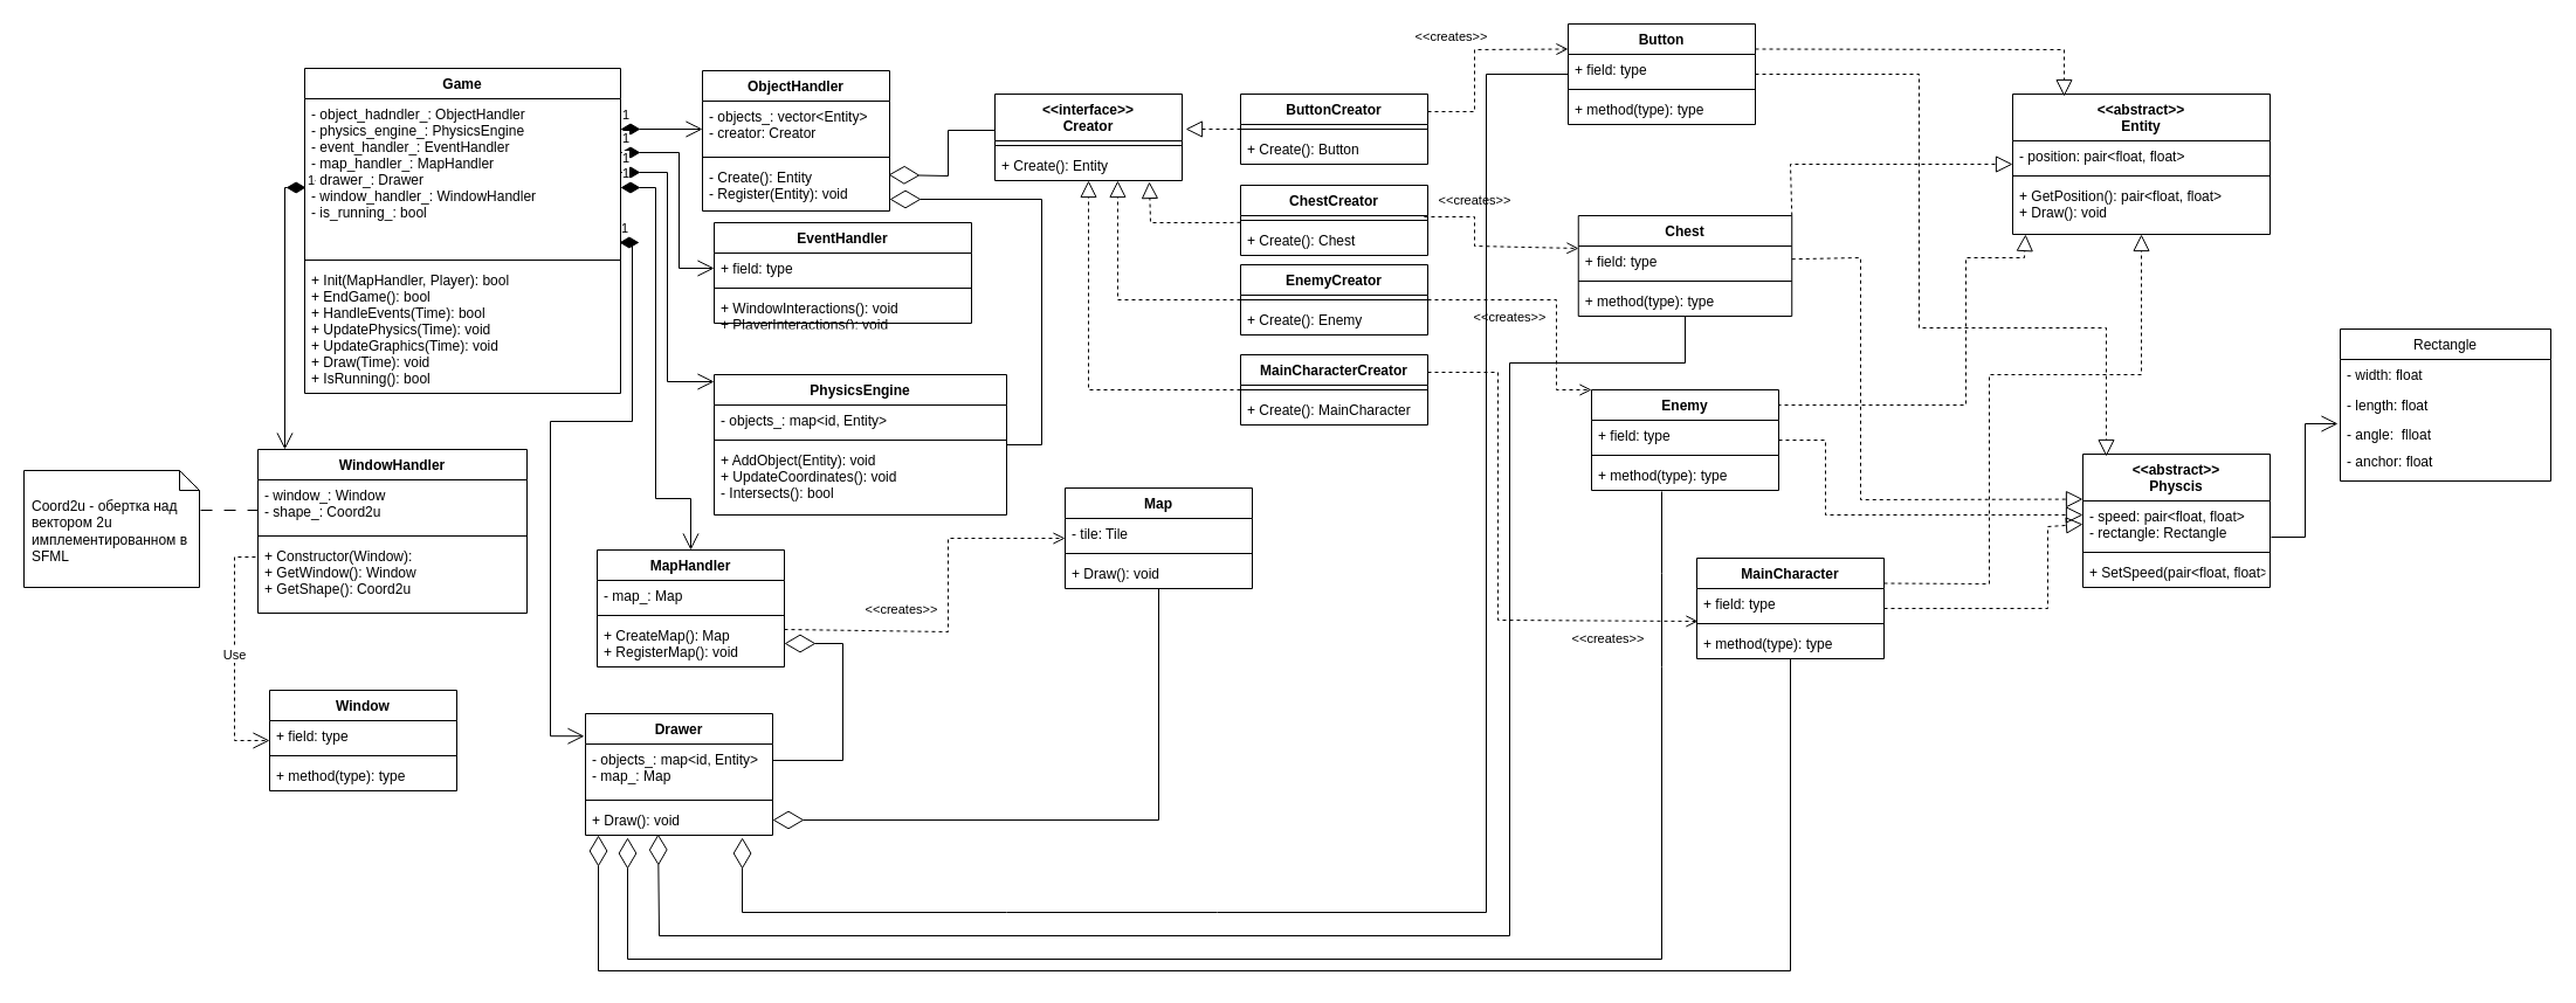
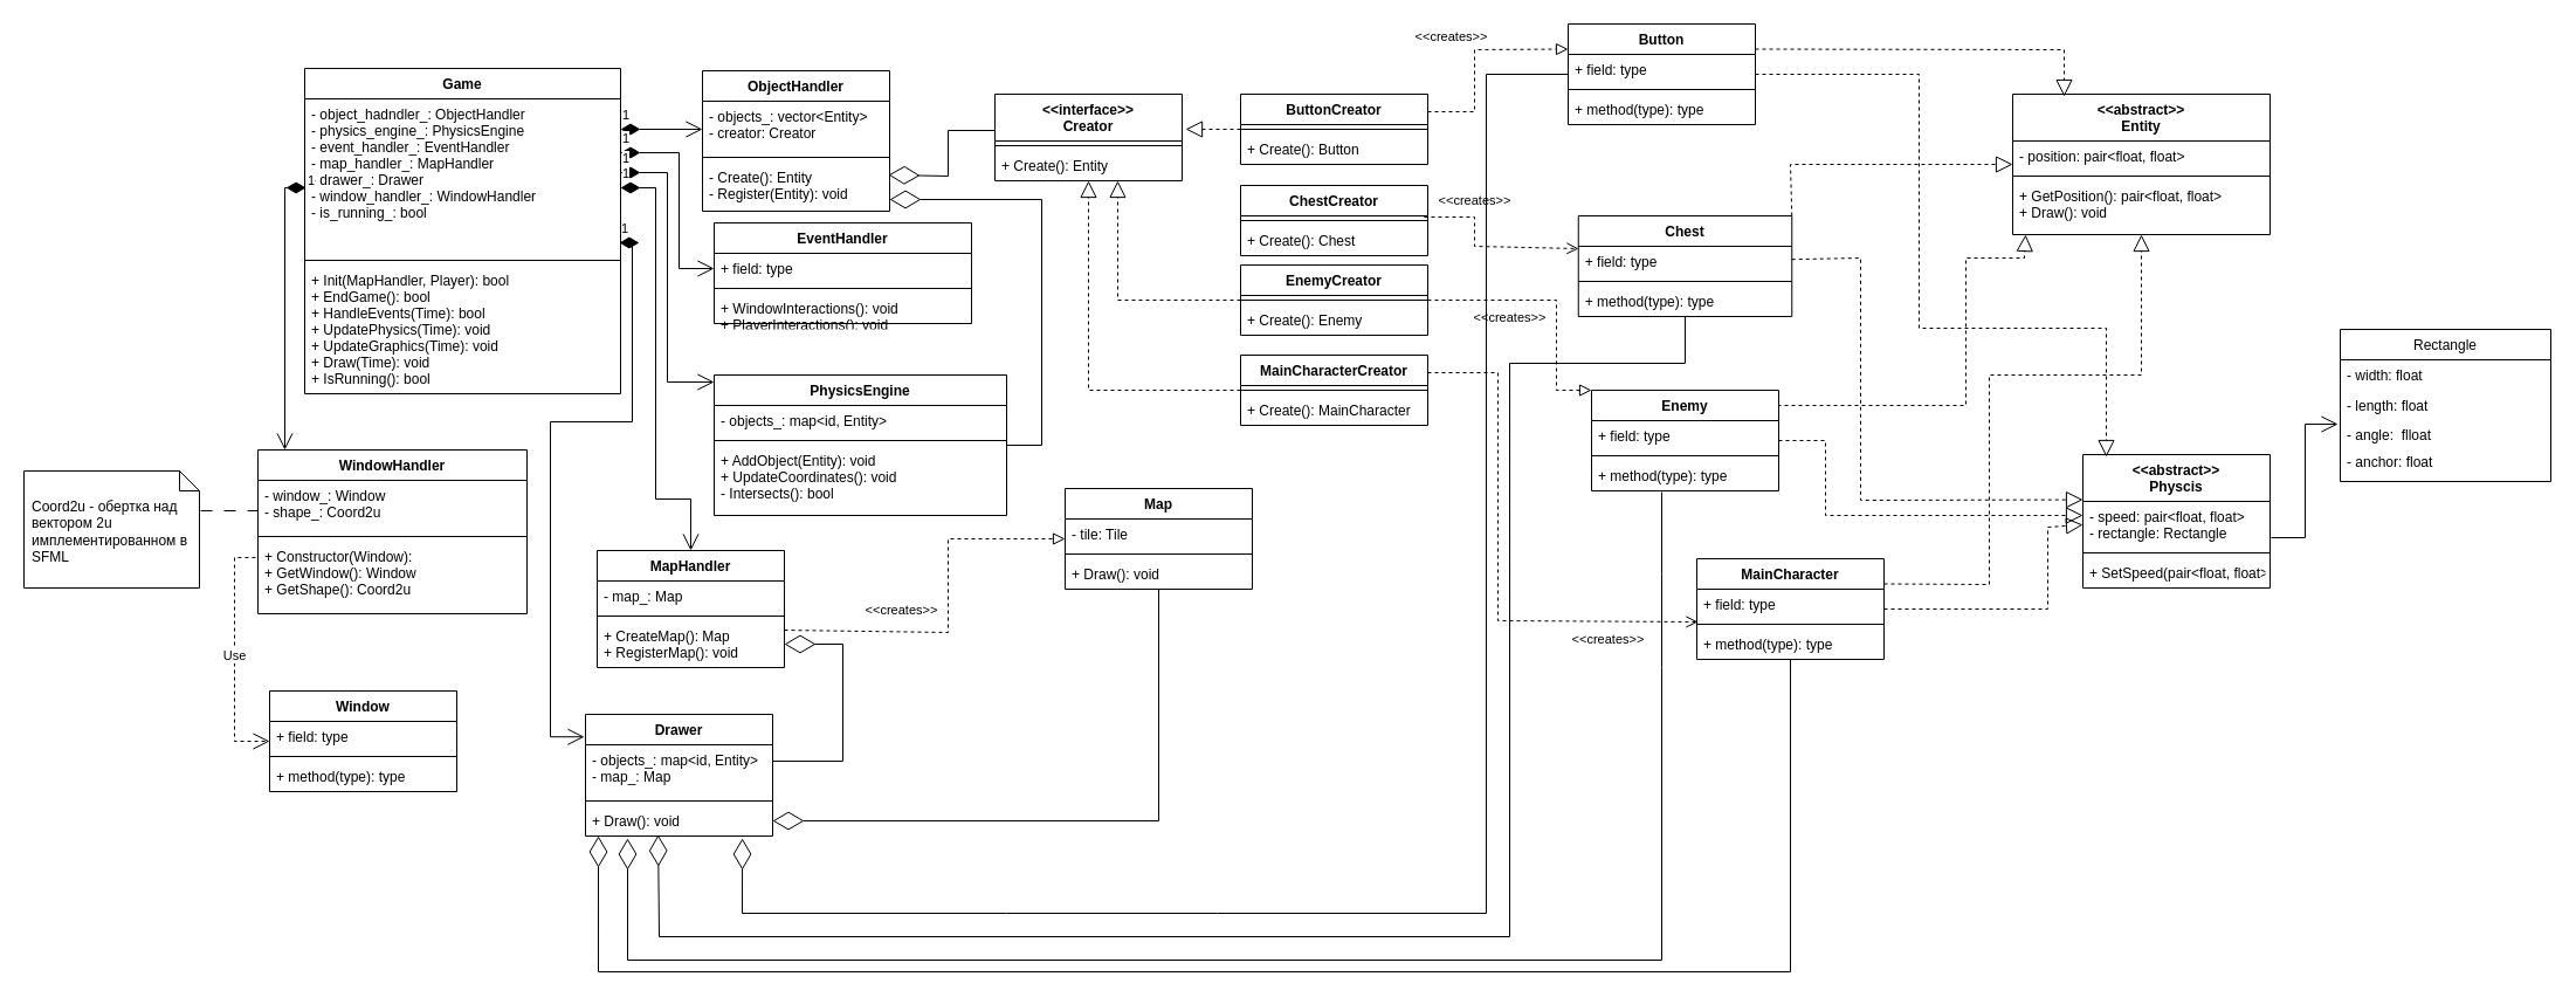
- <mxCell id="44" value="&amp;lt;&amp;lt;creates&amp;gt;&amp;gt;" style="endArrow=open;startArrow=none;endFill=0;startFill=0;endSize=8;html=1;verticalAlign=bottom;dashed=1;labelBackgroundColor=none;rounded=0;exitX=1;exitY=0.25;exitDx=0;exitDy=0;entryX=0;entryY=0.25;entryDx=0;entryDy=0;" edge="1" parent="1" source="29" target="101"><mxGeometry x="0.075" y="20" width="160" relative="1" as="geometry"><mxPoint x="1120" y="500" as="sourcePoint" /><mxPoint x="1312.5" y="84.909" as="targetPoint" /><Array as="points"><mxPoint x="1260" y="95" /><mxPoint x="1260" y="42" /></Array><mxPoint x="-20" y="18" as="offset" /></mxGeometry></mxCell>
+ <mxCell id="44" value="&amp;lt;&amp;lt;creates&amp;gt;&amp;gt;" style="endArrow=block;startArrow=none;endFill=0;startFill=0;endSize=8;html=1;verticalAlign=bottom;dashed=1;labelBackgroundColor=none;rounded=0;exitX=1;exitY=0.25;exitDx=0;exitDy=0;entryX=0;entryY=0.25;entryDx=0;entryDy=0;" edge="1" parent="1" source="29" target="101"><mxGeometry x="0.075" y="20" width="160" relative="1" as="geometry"><mxPoint x="1120" y="500" as="sourcePoint" /><mxPoint x="1312.5" y="84.909" as="targetPoint" /><Array as="points"><mxPoint x="1260" y="95" /><mxPoint x="1260" y="42" /></Array><mxPoint x="-20" y="18" as="offset" /></mxGeometry></mxCell>
- <mxCell id="50" value="" style="endArrow=block;dashed=1;endFill=0;endSize=12;html=1;rounded=0;entryX=0.825;entryY=1.038;entryDx=0;entryDy=0;entryPerimeter=0;" edge="1" parent="1" source="32" target="25"><mxGeometry width="160" relative="1" as="geometry"><mxPoint x="980" y="160" as="sourcePoint" /><mxPoint x="1140" y="160" as="targetPoint" /><Array as="points"><mxPoint x="1050" y="190" /><mxPoint x="983" y="190" /></Array></mxGeometry></mxCell>
- <mxCell id="46" value="&amp;lt;&amp;lt;creates&amp;gt;&amp;gt;" style="endArrow=open;startArrow=none;endFill=0;startFill=0;endSize=8;html=1;verticalAlign=bottom;dashed=1;labelBackgroundColor=none;rounded=0;entryX=0;entryY=0;entryDx=0;entryDy=0;" edge="1" parent="1" source="20" target="93"><mxGeometry x="-0.355" y="-24" width="160" relative="1" as="geometry"><mxPoint x="1147.5" y="80" as="sourcePoint" /><mxPoint x="1401.856" y="336" as="targetPoint" /><Array as="points"><mxPoint x="1330" y="256" /><mxPoint x="1330" y="333" /></Array><mxPoint as="offset" /></mxGeometry></mxCell>
+ <mxCell id="46" value="&amp;lt;&amp;lt;creates&amp;gt;&amp;gt;" style="endArrow=block;startArrow=none;endFill=0;startFill=0;endSize=8;html=1;verticalAlign=bottom;dashed=1;labelBackgroundColor=none;rounded=0;entryX=0;entryY=0;entryDx=0;entryDy=0;" edge="1" parent="1" source="20" target="93"><mxGeometry x="-0.355" y="-24" width="160" relative="1" as="geometry"><mxPoint x="1147.5" y="80" as="sourcePoint" /><mxPoint x="1401.856" y="336" as="targetPoint" /><Array as="points"><mxPoint x="1330" y="256" /><mxPoint x="1330" y="333" /></Array><mxPoint as="offset" /></mxGeometry></mxCell>
- <mxCell id="64" value="&amp;lt;&amp;lt;creates&amp;gt;&amp;gt;" style="endArrow=open;startArrow=none;endFill=0;startFill=0;endSize=8;html=1;verticalAlign=bottom;dashed=1;labelBackgroundColor=none;rounded=0;exitX=1;exitY=0.2;exitDx=0;exitDy=0;exitPerimeter=0;" edge="1" parent="1" source="17" target="60"><mxGeometry x="-0.376" y="9" width="160" relative="1" as="geometry"><mxPoint x="900" y="446" as="sourcePoint" /><mxPoint x="1060" y="446" as="targetPoint" /><Array as="points"><mxPoint x="810" y="540" /><mxPoint x="810" y="460" /></Array><mxPoint as="offset" /></mxGeometry></mxCell>
+ <mxCell id="64" value="&amp;lt;&amp;lt;creates&amp;gt;&amp;gt;" style="endArrow=block;startArrow=none;endFill=0;startFill=0;endSize=8;html=1;verticalAlign=bottom;dashed=1;labelBackgroundColor=none;rounded=0;exitX=1;exitY=0.2;exitDx=0;exitDy=0;exitPerimeter=0;" edge="1" parent="1" source="17" target="60"><mxGeometry x="-0.376" y="9" width="160" relative="1" as="geometry"><mxPoint x="900" y="446" as="sourcePoint" /><mxPoint x="1060" y="446" as="targetPoint" /><Array as="points"><mxPoint x="810" y="540" /><mxPoint x="810" y="460" /></Array><mxPoint as="offset" /></mxGeometry></mxCell>
